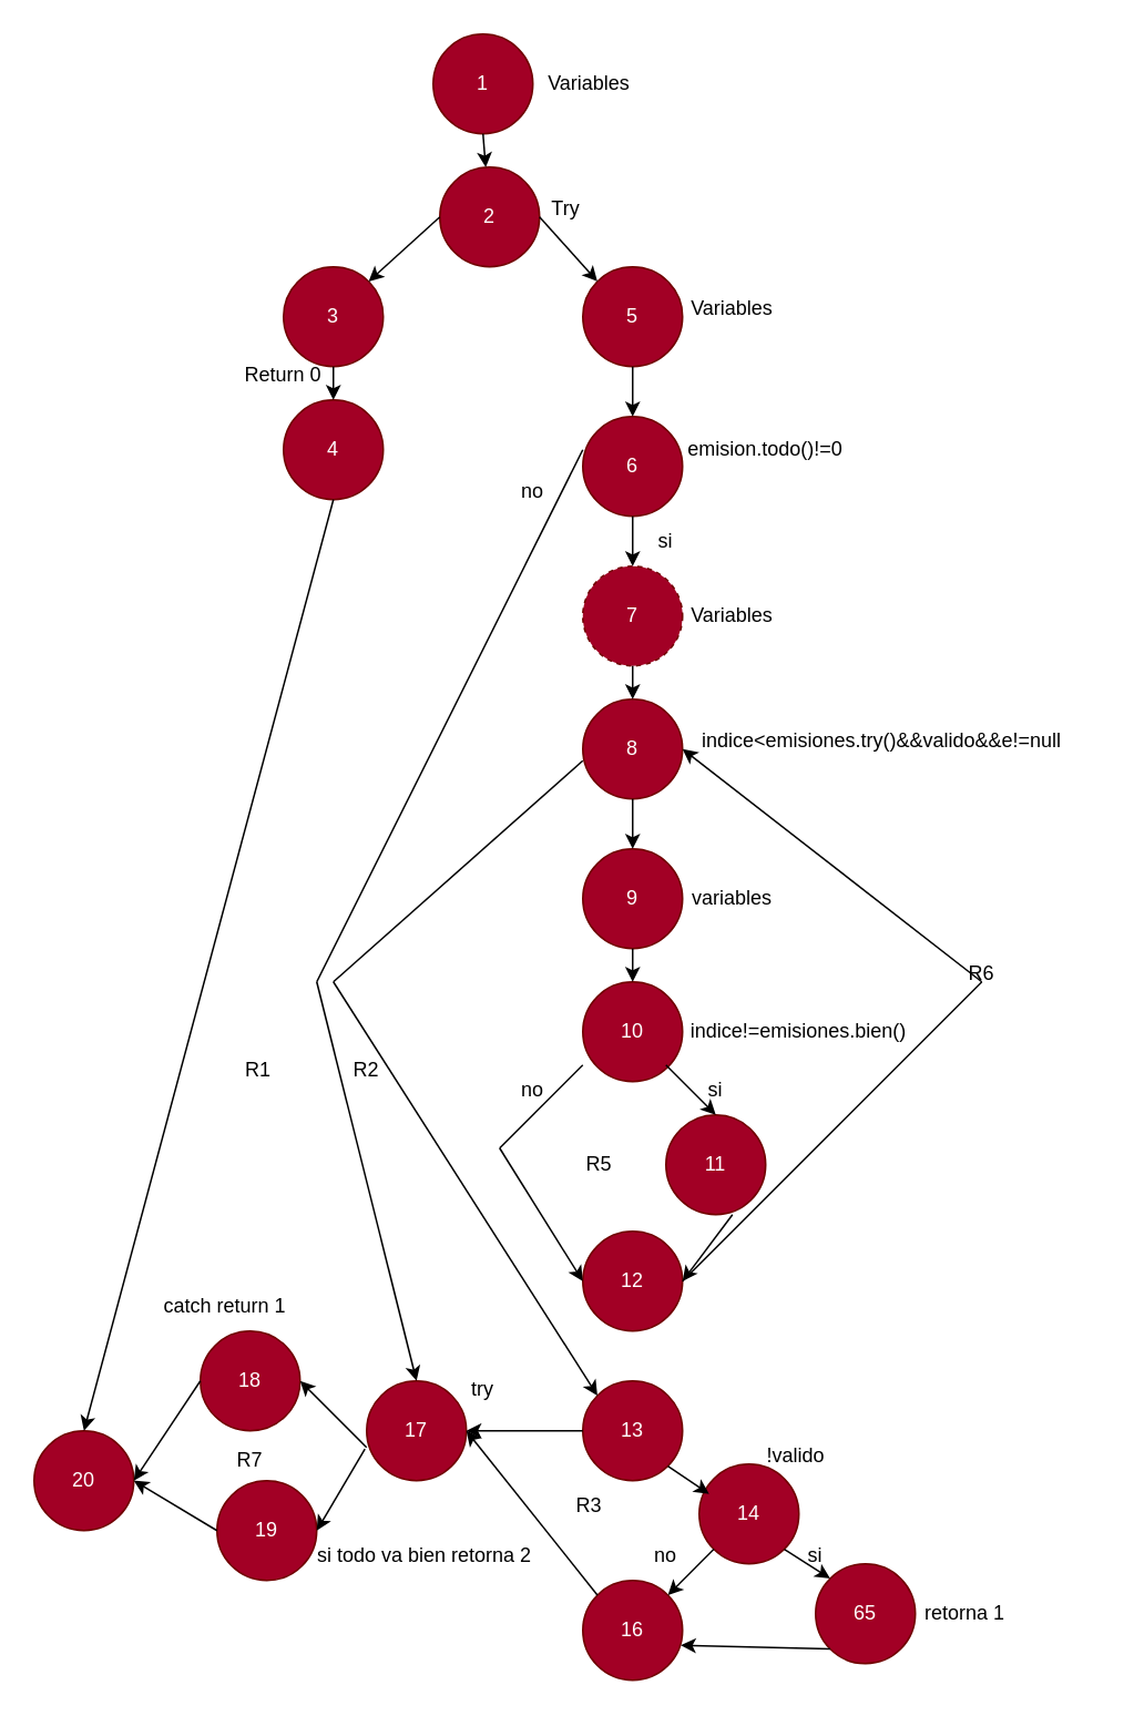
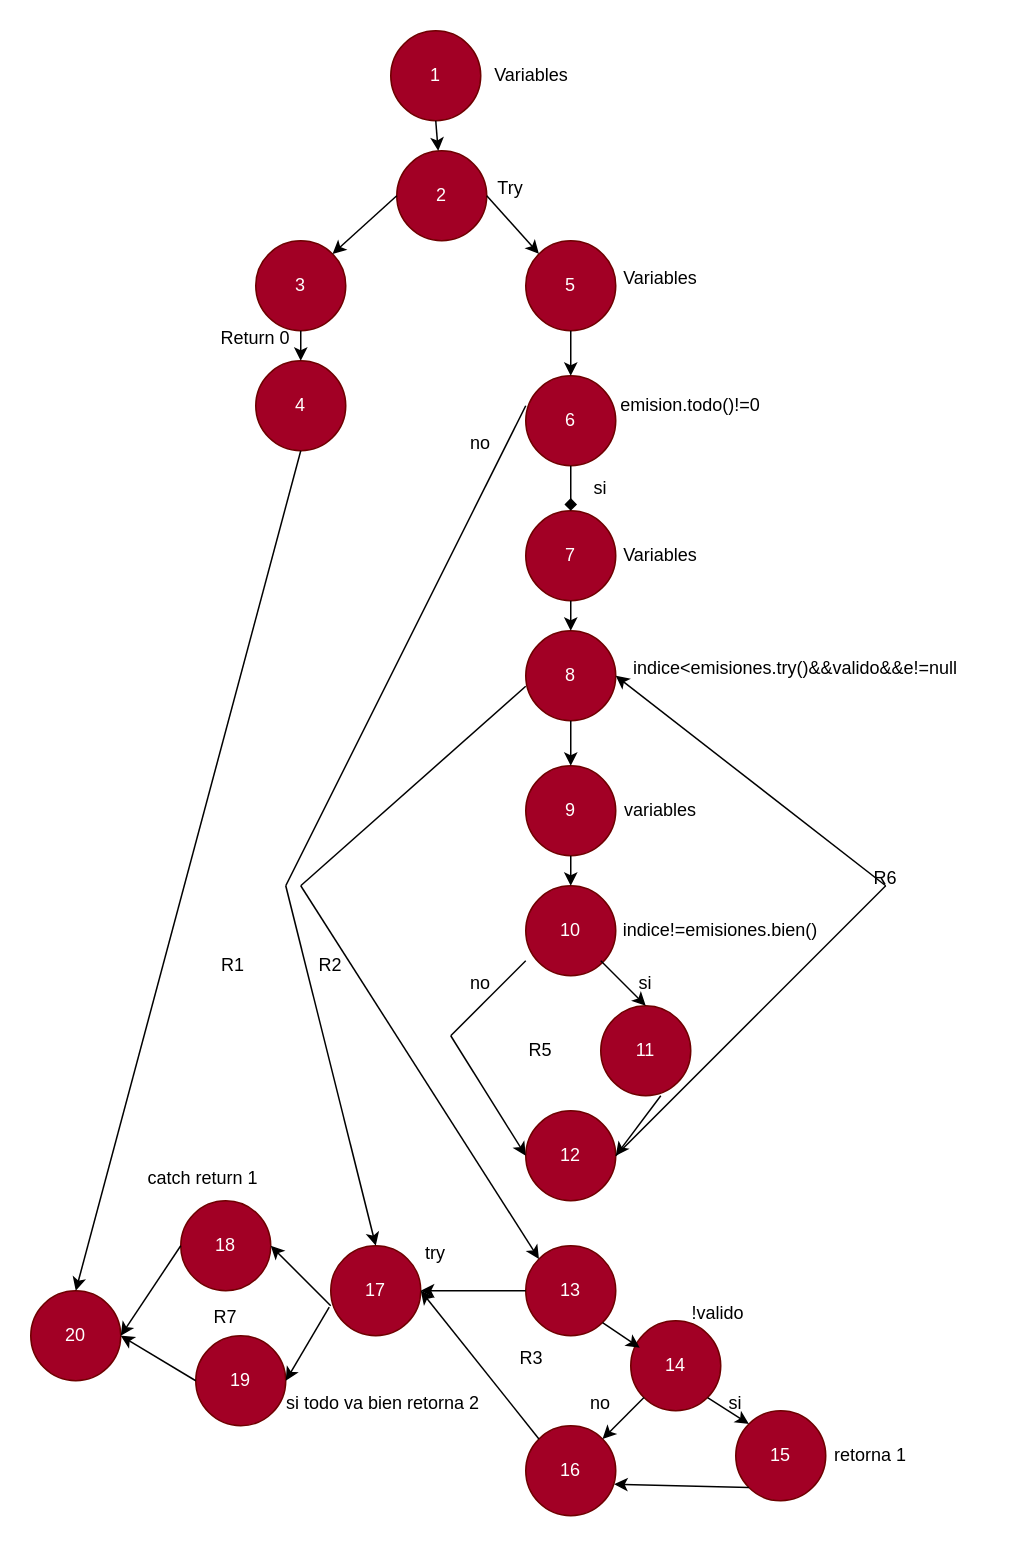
- <mxCell id="21" value="" style="endArrow=classic;html=1;rounded=0;exitX=0.5;exitY=1;exitDx=0;exitDy=0;entryX=0.5;entryY=0;entryDx=0;entryDy=0;" parent="1" source="15" target="16" edge="1"><mxGeometry width="50" height="50" relative="1" as="geometry"><mxPoint x="400" y="360" as="sourcePoint" /><mxPoint x="450" y="310" as="targetPoint" /></mxGeometry></mxCell>
+ <mxCell id="21" value="" style="endArrow=diamond;html=1;rounded=0;exitX=0.5;exitY=1;exitDx=0;exitDy=0;entryX=0.5;entryY=0;entryDx=0;entryDy=0;" parent="1" source="15" target="16" edge="1"><mxGeometry width="50" height="50" relative="1" as="geometry"><mxPoint x="400" y="360" as="sourcePoint" /><mxPoint x="450" y="310" as="targetPoint" /></mxGeometry></mxCell>
- <mxCell id="16" value="7" style="ellipse;whiteSpace=wrap;html=1;aspect=fixed;fillColor=#a20025;fontColor=#ffffff;strokeColor=#6F0000;dashed=1;" parent="1" vertex="1"><mxGeometry x="350" y="340" width="60" height="60" as="geometry" /></mxCell>
+ <mxCell id="16" value="7" style="ellipse;whiteSpace=wrap;html=1;aspect=fixed;fillColor=#a20025;fontColor=#ffffff;strokeColor=#6F0000;" parent="1" vertex="1"><mxGeometry x="350" y="340" width="60" height="60" as="geometry" /></mxCell>
- <mxCell id="58" value="65" style="ellipse;whiteSpace=wrap;html=1;aspect=fixed;fillColor=#a20025;fontColor=#ffffff;strokeColor=#6F0000;" parent="1" vertex="1"><mxGeometry x="490" y="940" width="60" height="60" as="geometry" /></mxCell>
+ <mxCell id="58" value="15" style="ellipse;whiteSpace=wrap;html=1;aspect=fixed;fillColor=#a20025;fontColor=#ffffff;strokeColor=#6F0000;" parent="1" vertex="1"><mxGeometry x="490" y="940" width="60" height="60" as="geometry" /></mxCell>
